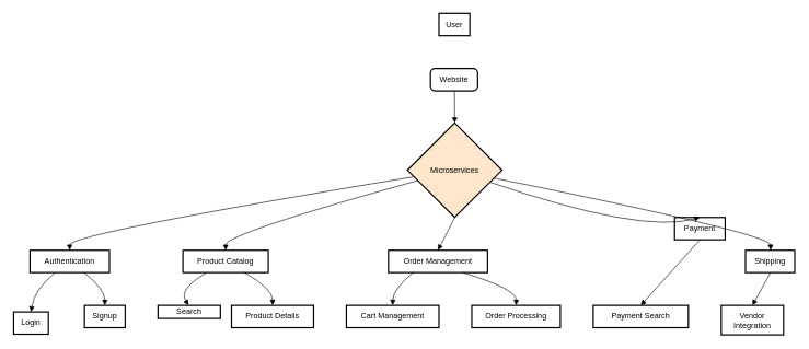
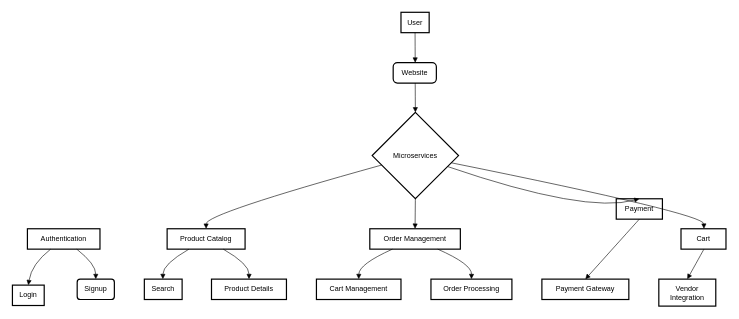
+ <mxCell id="18" value="" style="curved=1;startArrow=none;endArrow=block;exitX=0.5;exitY=0.99;entryX=0.51;entryY=-0.01;" edge="1" parent="1" source="2" target="3"><mxGeometry relative="1" as="geometry"><Array as="points" /></mxGeometry></mxCell>
- <mxCell id="4" value="Microservices" style="rhombus;strokeWidth=2;whiteSpace=wrap;fillColor=#ffe6cc;" vertex="1" parent="1"><mxGeometry x="620" y="187" width="144" height="144" as="geometry" /></mxCell>
+ <mxCell id="4" value="Microservices" style="rhombus;strokeWidth=2;whiteSpace=wrap;" vertex="1" parent="1"><mxGeometry x="620" y="187" width="144" height="144" as="geometry" /></mxCell>
- <mxCell id="20" value="" style="curved=1;startArrow=none;endArrow=block;exitX=0;exitY=0.58;entryX=0.5;entryY=0.01;" edge="1" parent="1" source="4" target="5"><mxGeometry relative="1" as="geometry"><Array as="points"><mxPoint x="105" y="356" /></Array></mxGeometry></mxCell>
- <mxCell id="7" value="Order Management" style="whiteSpace=wrap;strokeWidth=2;" vertex="1" parent="1"><mxGeometry x="591" y="381" width="151" height="34" as="geometry" /></mxCell>
+ <mxCell id="7" value="Order Management" style="whiteSpace=wrap;strokeWidth=2;" vertex="1" parent="1"><mxGeometry x="616" y="381" width="151" height="34" as="geometry" /></mxCell>
- <mxCell id="9" value="Shipping" style="whiteSpace=wrap;strokeWidth=2;" vertex="1" parent="1"><mxGeometry x="1135" y="381" width="75" height="34" as="geometry" /></mxCell>
+ <mxCell id="9" value="Cart" style="whiteSpace=wrap;strokeWidth=2;" vertex="1" parent="1"><mxGeometry x="1135" y="381" width="75" height="34" as="geometry" /></mxCell>
- <mxCell id="12" value="Search" style="whiteSpace=wrap;strokeWidth=2;" vertex="1" parent="1"><mxGeometry x="240" y="465" width="95" height="20" as="geometry" /></mxCell>
+ <mxCell id="12" value="Search" style="whiteSpace=wrap;strokeWidth=2;" vertex="1" parent="1"><mxGeometry x="240" y="465" width="63" height="34" as="geometry" /></mxCell>
- <mxCell id="11" value="Signup" style="whiteSpace=wrap;strokeWidth=2;" vertex="1" parent="1"><mxGeometry x="128" y="465" width="62" height="34" as="geometry" /></mxCell>
+ <mxCell id="11" value="Signup" style="whiteSpace=wrap;strokeWidth=2;rounded=1;" vertex="1" parent="1"><mxGeometry x="128" y="465" width="62" height="34" as="geometry" /></mxCell>
- <mxCell id="16" value="Payment Search" style="whiteSpace=wrap;strokeWidth=2;" vertex="1" parent="1"><mxGeometry x="903" y="465" width="145" height="34" as="geometry" /></mxCell>
+ <mxCell id="16" value="Payment Gateway" style="whiteSpace=wrap;strokeWidth=2;" vertex="1" parent="1"><mxGeometry x="903" y="465" width="145" height="34" as="geometry" /></mxCell>
